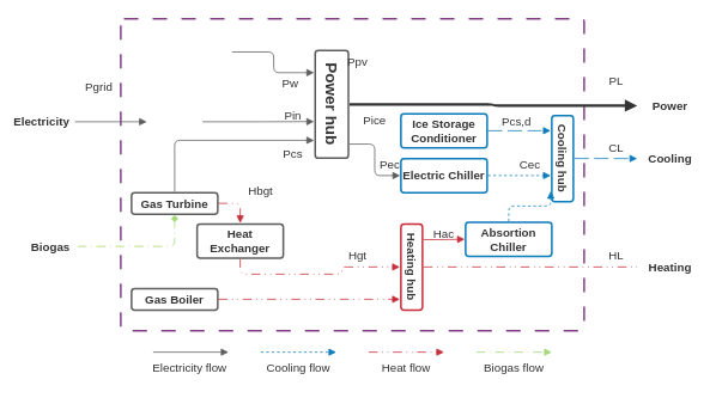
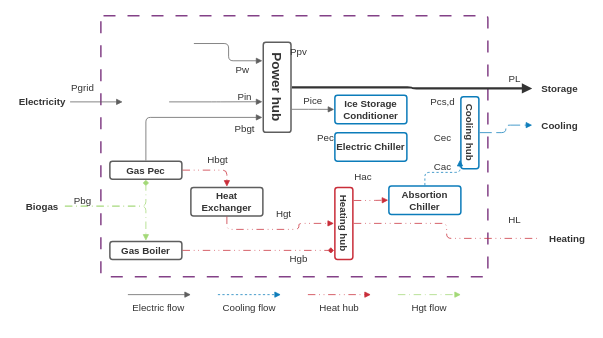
- <mxCell id="47" value="&lt;div style=&quot;display: flex; justify-content: center; text-align: center; align-items: baseline; font-size: 0; line-height: 1;&quot;&gt;&lt;span&gt;&lt;span style=&quot;font-size:13px;color:#333333;&quot;&gt;PL&lt;/span&gt;&lt;/span&gt;&lt;/div&gt;" style="html=1;overflow=block;whiteSpace=wrap;;whiteSpace=wrap;fontSize=11;spacing=3;strokeOpacity=0;fillOpacity=0;rounded=1;absoluteArcSize=1;arcSize=7;fillColor=#ffffff;dashed=1;dashPattern=8 8;strokeWidth=2;" vertex="1" zOrder="48" parent="1"><mxGeometry x="674" y="77" width="24" height="24" as="geometry" /></mxCell>
+ <mxCell id="47" value="&lt;div style=&quot;display: flex; justify-content: center; text-align: center; align-items: baseline; font-size: 0; line-height: 1;&quot;&gt;&lt;span&gt;&lt;span style=&quot;font-size:13px;color:#333333;&quot;&gt;PL&lt;/span&gt;&lt;/span&gt;&lt;/div&gt;" style="html=1;overflow=block;whiteSpace=wrap;;whiteSpace=wrap;fontSize=11;spacing=3;strokeOpacity=0;fillOpacity=0;rounded=1;absoluteArcSize=1;arcSize=7;fillColor=#ffffff;dashed=1;dashPattern=8 8;strokeWidth=2;" vertex="1" zOrder="48" parent="1"><mxGeometry x="674" y="92" width="24" height="24" as="geometry" /></mxCell>
- <mxCell id="34" value="&lt;div style=&quot;display: flex; justify-content: center; text-align: center; align-items: baseline; font-size: 0; line-height: 1;&quot;&gt;&lt;span&gt;&lt;span style=&quot;font-size:13px;color:#333333;&quot;&gt;Pgrid&lt;/span&gt;&lt;/span&gt;&lt;/div&gt;" style="html=1;overflow=block;whiteSpace=wrap;;whiteSpace=wrap;fontSize=11;spacing=3;strokeOpacity=0;fillOpacity=0;rounded=1;absoluteArcSize=1;arcSize=7;fillColor=#ffffff;dashed=1;dashPattern=8 8;strokeWidth=2;" vertex="1" zOrder="34" parent="1"><mxGeometry x="98" y="84" width="24" height="24" as="geometry" /></mxCell>
+ <mxCell id="34" value="&lt;div style=&quot;display: flex; justify-content: center; text-align: center; align-items: baseline; font-size: 0; line-height: 1;&quot;&gt;&lt;span&gt;&lt;span style=&quot;font-size:13px;color:#333333;&quot;&gt;Pgrid&lt;/span&gt;&lt;/span&gt;&lt;/div&gt;" style="html=1;overflow=block;whiteSpace=wrap;;whiteSpace=wrap;fontSize=11;spacing=3;strokeOpacity=0;fillOpacity=0;rounded=1;absoluteArcSize=1;arcSize=7;fillColor=#ffffff;dashed=1;dashPattern=8 8;strokeWidth=2;" vertex="1" zOrder="34" parent="1"><mxGeometry x="98" y="104" width="24" height="24" as="geometry" /></mxCell>
- <mxCell id="56" value="Power" style="html=1;overflow=block;whiteSpace=wrap;;whiteSpace=wrap;fontSize=13;fontColor=#333333;fontStyle=1;align=center;spacing=3;strokeColor=#ffffff;strokeOpacity=100;fillOpacity=0;rounded=1;absoluteArcSize=1;arcSize=7;fillColor=#000000;strokeWidth=2;" vertex="1" zOrder="59" parent="1"><mxGeometry x="710" y="106" width="72" height="22" as="geometry" /></mxCell>
+ <mxCell id="56" value="Storage" style="html=1;overflow=block;whiteSpace=wrap;;whiteSpace=wrap;fontSize=13;fontColor=#333333;fontStyle=1;align=center;spacing=3;strokeColor=#ffffff;strokeOpacity=100;fillOpacity=0;rounded=1;absoluteArcSize=1;arcSize=7;fillColor=#000000;strokeWidth=2;" vertex="1" zOrder="59" parent="1"><mxGeometry x="710" y="106" width="72" height="22" as="geometry" /></mxCell>
- <mxCell id="13" value="Electricity" style="html=1;overflow=block;whiteSpace=wrap;;whiteSpace=wrap;fontSize=13;fontColor=#333333;fontStyle=1;align=center;spacing=3;strokeColor=#ffffff;strokeOpacity=100;fillOpacity=0;rounded=1;absoluteArcSize=1;arcSize=7;fillColor=#000000;strokeWidth=2;" vertex="1" zOrder="13" parent="1"><mxGeometry x="10" y="124" width="72" height="22" as="geometry" /></mxCell>
+ <mxCell id="13" value="Electricity" style="html=1;overflow=block;whiteSpace=wrap;;whiteSpace=wrap;fontSize=13;fontColor=#333333;fontStyle=1;align=center;spacing=3;strokeColor=#ffffff;strokeOpacity=100;fillOpacity=0;rounded=1;absoluteArcSize=1;arcSize=7;fillColor=#000000;strokeWidth=2;" vertex="1" zOrder="13" parent="1"><mxGeometry x="20" y="124" width="72" height="22" as="geometry" /></mxCell>
- <mxCell id="44" value="&lt;div style=&quot;display: flex; justify-content: center; text-align: center; align-items: baseline; font-size: 0; line-height: 1;&quot;&gt;&lt;span&gt;&lt;span style=&quot;font-size:13px;color:#333333;&quot;&gt;Pcs,d&lt;/span&gt;&lt;/span&gt;&lt;/div&gt;" style="html=1;overflow=block;whiteSpace=wrap;;whiteSpace=wrap;fontSize=11;spacing=3;strokeOpacity=0;fillOpacity=0;rounded=1;absoluteArcSize=1;arcSize=7;fillColor=#ffffff;dashed=1;dashPattern=8 8;strokeWidth=2;" vertex="1" zOrder="45" parent="1"><mxGeometry x="563" y="123" width="24" height="24" as="geometry" /></mxCell>
+ <mxCell id="44" value="&lt;div style=&quot;display: flex; justify-content: center; text-align: center; align-items: baseline; font-size: 0; line-height: 1;&quot;&gt;&lt;span&gt;&lt;span style=&quot;font-size:13px;color:#333333;&quot;&gt;Pcs,d&lt;/span&gt;&lt;/span&gt;&lt;/div&gt;" style="html=1;overflow=block;whiteSpace=wrap;;whiteSpace=wrap;fontSize=11;spacing=3;strokeOpacity=0;fillOpacity=0;rounded=1;absoluteArcSize=1;arcSize=7;fillColor=#ffffff;dashed=1;dashPattern=8 8;strokeWidth=2;" vertex="1" zOrder="45" parent="1"><mxGeometry x="578" y="123" width="24" height="24" as="geometry" /></mxCell>
+ <mxCell id="24" value="" style="html=1;jettySize=18;whiteSpace=wrap;fontSize=11;strokeColor=#5E5E5E;rounded=1;arcSize=12;edgeStyle=orthogonalEdgeStyle;startArrow=none;;endArrow=block;endFill=1;;exitX=0.745;exitY=-0.032;exitPerimeter=0;entryX=-0.009;entryY=0.5;entryPerimeter=0;" edge="1" parent="1" source="3" target="23"><mxGeometry width="100" height="100" relative="1" as="geometry"><Array as="points" /></mxGeometry></mxCell>
- <mxCell id="26" value="" style="html=1;jettySize=18;whiteSpace=wrap;fontSize=11;strokeColor=#0c7cba;strokeOpacity=100;dashed=1;dashPattern=16 6;rounded=1;arcSize=12;edgeStyle=orthogonalEdgeStyle;startArrow=none;;endArrow=block;endFill=1;;exitX=1.009;exitY=0.5;exitPerimeter=0;entryX=0.177;entryY=1.05;entryPerimeter=0;" edge="1" parent="1" source="23" target="6"><mxGeometry width="100" height="100" relative="1" as="geometry"><Array as="points" /></mxGeometry></mxCell>
- <mxCell id="25" value="" style="html=1;jettySize=18;whiteSpace=wrap;fontSize=11;strokeColor=#5E5E5E;rounded=1;arcSize=12;edgeStyle=orthogonalEdgeStyle;startArrow=none;;endArrow=block;endFill=1;;exitX=0.87;exitY=-0.032;exitPerimeter=0;entryX=-0.009;entryY=0.5;entryPerimeter=0;" edge="1" parent="1" source="3" target="17"><mxGeometry width="100" height="100" relative="1" as="geometry"><Array as="points" /></mxGeometry></mxCell>
- <mxCell id="51" value="&lt;div style=&quot;display: flex; justify-content: center; text-align: center; align-items: baseline; font-size: 0; line-height: 1;&quot;&gt;&lt;span&gt;&lt;span style=&quot;font-size:13px;color:#333333;&quot;&gt;CL&lt;/span&gt;&lt;/span&gt;&lt;/div&gt;" style="html=1;overflow=block;whiteSpace=wrap;;whiteSpace=wrap;fontSize=11;spacing=3;strokeOpacity=0;fillOpacity=0;rounded=1;absoluteArcSize=1;arcSize=7;fillColor=#ffffff;dashed=1;dashPattern=8 8;strokeWidth=2;" vertex="1" zOrder="54" parent="1"><mxGeometry x="674" y="152" width="24" height="24" as="geometry" /></mxCell>
- <mxCell id="40" value="&lt;div style=&quot;display: flex; justify-content: center; text-align: center; align-items: baseline; font-size: 0; line-height: 1;&quot;&gt;&lt;span&gt;&lt;span style=&quot;font-size:13px;color:#333333;&quot;&gt;Pcs&lt;/span&gt;&lt;/span&gt;&lt;/div&gt;" style="html=1;overflow=block;whiteSpace=wrap;;whiteSpace=wrap;fontSize=11;spacing=3;strokeOpacity=0;fillOpacity=0;rounded=1;absoluteArcSize=1;arcSize=7;fillColor=#ffffff;dashed=1;dashPattern=8 8;strokeWidth=2;" vertex="1" zOrder="40" parent="1"><mxGeometry x="314" y="158" width="24" height="24" as="geometry" /></mxCell>
+ <mxCell id="40" value="&lt;div style=&quot;display: flex; justify-content: center; text-align: center; align-items: baseline; font-size: 0; line-height: 1;&quot;&gt;&lt;span&gt;&lt;span style=&quot;font-size:13px;color:#333333;&quot;&gt;Pbgt&lt;/span&gt;&lt;/span&gt;&lt;/div&gt;" style="html=1;overflow=block;whiteSpace=wrap;;whiteSpace=wrap;fontSize=11;spacing=3;strokeOpacity=0;fillOpacity=0;rounded=1;absoluteArcSize=1;arcSize=7;fillColor=#ffffff;dashed=1;dashPattern=8 8;strokeWidth=2;" vertex="1" zOrder="40" parent="1"><mxGeometry x="314" y="158" width="24" height="24" as="geometry" /></mxCell>
- <mxCell id="57" value="Cooling" style="html=1;overflow=block;whiteSpace=wrap;;whiteSpace=wrap;fontSize=13;fontColor=#333333;fontStyle=1;align=center;spacing=3;strokeColor=#ffffff;strokeOpacity=100;fillOpacity=0;rounded=1;absoluteArcSize=1;arcSize=7;fillColor=#000000;strokeWidth=2;" vertex="1" zOrder="60" parent="1"><mxGeometry x="710" y="165" width="72" height="22" as="geometry" /></mxCell>
+ <mxCell id="57" value="Cooling" style="html=1;overflow=block;whiteSpace=wrap;;whiteSpace=wrap;fontSize=13;fontColor=#333333;fontStyle=1;align=center;spacing=3;strokeColor=#ffffff;strokeOpacity=100;fillOpacity=0;rounded=1;absoluteArcSize=1;arcSize=7;fillColor=#000000;strokeWidth=2;" vertex="1" zOrder="60" parent="1"><mxGeometry x="710" y="155" width="72" height="22" as="geometry" /></mxCell>
- <mxCell id="27" value="" style="html=1;jettySize=18;whiteSpace=wrap;fontSize=11;strokeColor=#0c7cba;strokeOpacity=100;dashed=1;rounded=1;arcSize=12;edgeStyle=orthogonalEdgeStyle;startArrow=none;;endArrow=block;endFill=1;;exitX=1.009;exitY=0.5;exitPerimeter=0;entryX=0.698;entryY=1.05;entryPerimeter=0;" edge="1" parent="1" source="17" target="6"><mxGeometry width="100" height="100" relative="1" as="geometry"><Array as="points" /></mxGeometry></mxCell>
- <mxCell id="39" value="&lt;div style=&quot;display: flex; justify-content: center; text-align: center; align-items: baseline; font-size: 0; line-height: 1;&quot;&gt;&lt;span&gt;&lt;span style=&quot;font-size:13px;color:#333333;&quot;&gt;Hbgt&lt;/span&gt;&lt;/span&gt;&lt;/div&gt;" style="html=1;overflow=block;whiteSpace=wrap;;whiteSpace=wrap;fontSize=11;spacing=3;strokeOpacity=0;fillOpacity=0;rounded=1;absoluteArcSize=1;arcSize=7;fillColor=#ffffff;dashed=1;dashPattern=8 8;strokeWidth=2;" vertex="1" zOrder="39" parent="1"><mxGeometry x="278" y="200" width="24" height="24" as="geometry" /></mxCell>
+ <mxCell id="39" value="&lt;div style=&quot;display: flex; justify-content: center; text-align: center; align-items: baseline; font-size: 0; line-height: 1;&quot;&gt;&lt;span&gt;&lt;span style=&quot;font-size:13px;color:#333333;&quot;&gt;Hbgt&lt;/span&gt;&lt;/span&gt;&lt;/div&gt;" style="html=1;overflow=block;whiteSpace=wrap;whiteSpace=wrap;fontSize=11;spacing=3;strokeOpacity=0;fillOpacity=0;rounded=1;absoluteArcSize=1;arcSize=7;fillColor=#ffffff;dashed=0;dashPattern=8 8;strokeWidth=2;" vertex="1" zOrder="39" parent="1"><mxGeometry x="278" y="200" width="24" height="24" as="geometry" /></mxCell>
+ <mxCell id="46" value="&lt;div style=&quot;display: flex; justify-content: center; text-align: center; align-items: baseline; font-size: 0; line-height: 1;&quot;&gt;&lt;span&gt;&lt;span style=&quot;font-size:13px;color:#333333;&quot;&gt;Cac&lt;/span&gt;&lt;/span&gt;&lt;/div&gt;" style="html=1;overflow=block;whiteSpace=wrap;;whiteSpace=wrap;fontSize=11;spacing=3;strokeOpacity=0;fillOpacity=0;rounded=1;absoluteArcSize=1;arcSize=7;fillColor=#ffffff;dashed=1;dashPattern=8 8;strokeWidth=2;" vertex="1" zOrder="47" parent="1"><mxGeometry x="578" y="209" width="24" height="24" as="geometry" /></mxCell>
- <mxCell id="8" value="Gas Turbine" style="html=1;overflow=block;whiteSpace=wrap;;whiteSpace=wrap;fontSize=13;fontColor=#333333;fontStyle=1;align=center;spacing=3;strokeColor=#5e5e5e;strokeOpacity=100;fillOpacity=100;rounded=1;absoluteArcSize=1;arcSize=7;fillColor=#ffffff;strokeWidth=2;" vertex="1" zOrder="8" parent="1"><mxGeometry x="146" y="214" width="96" height="24" as="geometry" /></mxCell>
+ <mxCell id="8" value="Gas Pec" style="html=1;overflow=block;whiteSpace=wrap;;whiteSpace=wrap;fontSize=13;fontColor=#333333;fontStyle=1;align=center;spacing=3;strokeColor=#5e5e5e;strokeOpacity=100;fillOpacity=100;rounded=1;absoluteArcSize=1;arcSize=7;fillColor=#ffffff;strokeWidth=2;" vertex="1" zOrder="8" parent="1"><mxGeometry x="146" y="214" width="96" height="24" as="geometry" /></mxCell>
- <mxCell id="48" value="&lt;div style=&quot;display: flex; justify-content: center; text-align: center; align-items: baseline; font-size: 0; line-height: 1;&quot;&gt;&lt;span&gt;&lt;span style=&quot;font-size:13px;color:#333333;&quot;&gt;Hac&lt;/span&gt;&lt;/span&gt;&lt;/div&gt;" style="html=1;overflow=block;whiteSpace=wrap;;whiteSpace=wrap;fontSize=11;spacing=3;strokeOpacity=0;fillOpacity=0;rounded=1;absoluteArcSize=1;arcSize=7;fillColor=#ffffff;dashed=1;dashPattern=8 8;strokeWidth=2;" vertex="1" zOrder="50" parent="1"><mxGeometry x="482" y="248" width="24" height="24" as="geometry" /></mxCell>
+ <mxCell id="48" value="&lt;div style=&quot;display: flex; justify-content: center; text-align: center; align-items: baseline; font-size: 0; line-height: 1;&quot;&gt;&lt;span&gt;&lt;span style=&quot;font-size:13px;color:#333333;&quot;&gt;Hac&lt;/span&gt;&lt;/span&gt;&lt;/div&gt;" style="html=1;overflow=block;whiteSpace=wrap;;whiteSpace=wrap;fontSize=11;spacing=3;strokeOpacity=0;fillOpacity=0;rounded=1;absoluteArcSize=1;arcSize=7;fillColor=#ffffff;dashed=1;dashPattern=8 8;strokeWidth=2;" vertex="1" zOrder="50" parent="1"><mxGeometry x="472" y="223" width="24" height="24" as="geometry" /></mxCell>
- <mxCell id="30" value="" style="html=1;jettySize=18;whiteSpace=wrap;fontSize=11;strokeColor=#c92d39;strokeOpacity=100;dashed=0;dashPattern=10 5 1 5 1 5;rounded=1;arcSize=12;edgeStyle=orthogonalEdgeStyle;startArrow=none;endArrow=block;endFill=1;exitX=0.182;exitY=-0.05;exitPerimeter=0;entryX=-0.009;entryY=0.5;entryPerimeter=0;" edge="1" parent="1" source="10" target="7"><mxGeometry width="100" height="100" relative="1" as="geometry"><Array as="points" /></mxGeometry></mxCell>
+ <mxCell id="30" value="" style="html=1;jettySize=18;whiteSpace=wrap;fontSize=11;strokeColor=#c92d39;strokeOpacity=100;dashed=1;dashPattern=10 5 1 5 1 5;rounded=1;arcSize=12;edgeStyle=orthogonalEdgeStyle;startArrow=none;;endArrow=block;endFill=1;;exitX=0.182;exitY=-0.05;exitPerimeter=0;entryX=-0.009;entryY=0.5;entryPerimeter=0;" edge="1" parent="1" source="10" target="7"><mxGeometry width="100" height="100" relative="1" as="geometry"><Array as="points" /></mxGeometry></mxCell>
+ <mxCell id="35" value="&lt;div style=&quot;display: flex; justify-content: center; text-align: center; align-items: baseline; font-size: 0; line-height: 1;&quot;&gt;&lt;span&gt;&lt;span style=&quot;font-size:13px;color:#333333;&quot;&gt;Pbg&lt;/span&gt;&lt;/span&gt;&lt;/div&gt;" style="html=1;overflow=block;whiteSpace=wrap;;whiteSpace=wrap;fontSize=11;spacing=3;strokeOpacity=0;fillOpacity=0;rounded=1;absoluteArcSize=1;arcSize=7;fillColor=#ffffff;dashed=1;dashPattern=8 8;strokeWidth=2;" vertex="1" zOrder="35" parent="1"><mxGeometry x="98" y="255" width="24" height="24" as="geometry" /></mxCell>
- <mxCell id="5" value="Heat Exchanger" style="html=1;overflow=block;whiteSpace=wrap;;whiteSpace=wrap;fontSize=13;fontColor=#333333;fontStyle=1;align=center;spacing=3;strokeColor=#5e5e5e;strokeOpacity=100;fillOpacity=100;rounded=1;absoluteArcSize=1;arcSize=7;fillColor=#ffffff;strokeWidth=2;" vertex="1" zOrder="5" parent="1"><mxGeometry x="219" y="249" width="96" height="38" as="geometry" /></mxCell>
+ <mxCell id="5" value="Heat Exchanger" style="html=1;overflow=block;whiteSpace=wrap;;whiteSpace=wrap;fontSize=13;fontColor=#333333;fontStyle=1;align=center;spacing=3;strokeColor=#5e5e5e;strokeOpacity=100;fillOpacity=100;rounded=1;absoluteArcSize=1;arcSize=7;fillColor=#ffffff;strokeWidth=2;" vertex="1" zOrder="5" parent="1"><mxGeometry x="254" y="249" width="96" height="38" as="geometry" /></mxCell>
+ <mxCell id="14" value="" style="html=1;jettySize=18;whiteSpace=wrap;fontSize=11;strokeColor=#a3d977;strokeOpacity=100;dashed=1;dashPattern=10 5 1 5;rounded=1;arcSize=12;edgeStyle=orthogonalEdgeStyle;startArrow=none;;endArrow=block;endFill=1;;exitX=1;exitY=0.5;exitPerimeter=0;entryX=0.5;entryY=-0.037;entryPerimeter=0;" edge="1" parent="1" source="12" target="9"><mxGeometry width="100" height="100" relative="1" as="geometry"><Array as="points" /></mxGeometry></mxCell>
- <mxCell id="41" value="&lt;div style=&quot;display: flex; justify-content: center; text-align: center; align-items: baseline; font-size: 0; line-height: 1;&quot;&gt;&lt;span&gt;&lt;span style=&quot;font-size:13px;color:#333333;&quot;&gt;Hgt&lt;/span&gt;&lt;/span&gt;&lt;/div&gt;" style="html=1;overflow=block;whiteSpace=wrap;;whiteSpace=wrap;fontSize=11;spacing=3;strokeOpacity=0;fillOpacity=0;rounded=1;absoluteArcSize=1;arcSize=7;fillColor=#ffffff;dashed=1;dashPattern=8 8;strokeWidth=2;" vertex="1" zOrder="42" parent="1"><mxGeometry x="386" y="272" width="24" height="24" as="geometry" /></mxCell>
+ <mxCell id="41" value="&lt;div style=&quot;display: flex; justify-content: center; text-align: center; align-items: baseline; font-size: 0; line-height: 1;&quot;&gt;&lt;span&gt;&lt;span style=&quot;font-size:13px;color:#333333;&quot;&gt;Hgt&lt;/span&gt;&lt;/span&gt;&lt;/div&gt;" style="html=1;overflow=block;whiteSpace=wrap;;whiteSpace=wrap;fontSize=11;spacing=3;strokeOpacity=0;fillOpacity=0;rounded=1;absoluteArcSize=1;arcSize=7;fillColor=#ffffff;dashed=1;dashPattern=8 8;strokeWidth=2;" vertex="1" zOrder="42" parent="1"><mxGeometry x="366" y="272" width="24" height="24" as="geometry" /></mxCell>
- <mxCell id="50" value="&lt;div style=&quot;display: flex; justify-content: center; text-align: center; align-items: baseline; font-size: 0; line-height: 1;&quot;&gt;&lt;span&gt;&lt;span style=&quot;font-size:13px;color:#333333;&quot;&gt;HL&lt;/span&gt;&lt;/span&gt;&lt;/div&gt;" style="html=1;overflow=block;whiteSpace=wrap;;whiteSpace=wrap;fontSize=11;spacing=3;strokeOpacity=0;fillOpacity=0;rounded=1;absoluteArcSize=1;arcSize=7;fillColor=#ffffff;dashed=1;dashPattern=8 8;strokeWidth=2;" vertex="1" zOrder="53" parent="1"><mxGeometry x="674" y="272" width="24" height="24" as="geometry" /></mxCell>
+ <mxCell id="50" value="&lt;div style=&quot;display: flex; justify-content: center; text-align: center; align-items: baseline; font-size: 0; line-height: 1;&quot;&gt;&lt;span&gt;&lt;span style=&quot;font-size:13px;color:#333333;&quot;&gt;HL&lt;/span&gt;&lt;/span&gt;&lt;/div&gt;" style="html=1;overflow=block;whiteSpace=wrap;;whiteSpace=wrap;fontSize=11;spacing=3;strokeOpacity=0;fillOpacity=0;rounded=1;absoluteArcSize=1;arcSize=7;fillColor=#ffffff;dashed=1;dashPattern=8 8;strokeWidth=2;" vertex="1" zOrder="53" parent="1"><mxGeometry x="674" y="272" width="24" height="40" as="geometry" /></mxCell>
- <mxCell id="58" value="Heating" style="html=1;overflow=block;whiteSpace=wrap;;whiteSpace=wrap;fontSize=13;fontColor=#333333;fontStyle=1;align=center;spacing=3;strokeColor=#ffffff;strokeOpacity=100;fillOpacity=0;rounded=1;absoluteArcSize=1;arcSize=7;fillColor=#000000;strokeWidth=2;" vertex="1" zOrder="61" parent="1"><mxGeometry x="710" y="286" width="72" height="22" as="geometry" /></mxCell>
+ <mxCell id="58" value="Heating" style="html=1;overflow=block;whiteSpace=wrap;;whiteSpace=wrap;fontSize=13;fontColor=#333333;fontStyle=1;align=center;spacing=3;strokeColor=#ffffff;strokeOpacity=100;fillOpacity=0;rounded=1;absoluteArcSize=1;arcSize=7;fillColor=#000000;strokeWidth=2;" vertex="1" zOrder="61" parent="1"><mxGeometry x="720" y="306" width="72" height="22" as="geometry" /></mxCell>
- <mxCell id="18" value="" style="html=1;jettySize=18;whiteSpace=wrap;fontSize=11;strokeColor=#c92d39;strokeOpacity=100;dashed=1;dashPattern=10 5 1 5 1 5;rounded=1;arcSize=12;edgeStyle=orthogonalEdgeStyle;startArrow=none;;endArrow=block;endFill=1;;exitX=1.009;exitY=0.5;exitPerimeter=0;entryX=0.875;entryY=1.05;entryPerimeter=0;" edge="1" parent="1" source="9" target="10"><mxGeometry width="100" height="100" relative="1" as="geometry"><Array as="points" /></mxGeometry></mxCell>
+ <mxCell id="18" value="" style="html=1;jettySize=18;whiteSpace=wrap;fontSize=11;strokeColor=#c92d39;strokeOpacity=100;dashed=1;dashPattern=10 5 1 5 1 5;rounded=1;arcSize=12;edgeStyle=orthogonalEdgeStyle;startArrow=none;endArrow=diamond;endFill=1;exitX=1.009;exitY=0.5;exitPerimeter=0;entryX=0.875;entryY=1.05;entryPerimeter=0;" edge="1" parent="1" source="9" target="10"><mxGeometry width="100" height="100" relative="1" as="geometry"><Array as="points" /></mxGeometry></mxCell>
+ <mxCell id="49" value="&lt;div style=&quot;display: flex; justify-content: center; text-align: center; align-items: baseline; font-size: 0; line-height: 1;&quot;&gt;&lt;span&gt;&lt;span style=&quot;font-size:13px;color:#333333;&quot;&gt;Hgb&lt;/span&gt;&lt;/span&gt;&lt;/div&gt;" style="html=1;overflow=block;whiteSpace=wrap;;whiteSpace=wrap;fontSize=11;spacing=3;strokeOpacity=0;fillOpacity=0;rounded=1;absoluteArcSize=1;arcSize=7;fillColor=#ffffff;dashed=1;dashPattern=8 8;strokeWidth=2;" vertex="1" zOrder="51" parent="1"><mxGeometry x="386" y="332" width="24" height="24" as="geometry" /></mxCell>
- <mxCell id="59" value="Electricity flow" style="html=1;overflow=block;whiteSpace=wrap;;whiteSpace=wrap;fontSize=13;fontColor=#333333;align=center;spacing=3;strokeOpacity=0;fillOpacity=0;rounded=1;absoluteArcSize=1;arcSize=7;fillColor=#000000;strokeWidth=2;" vertex="1" zOrder="62" parent="1"><mxGeometry x="163" y="390" width="96" height="38" as="geometry" /></mxCell>
+ <mxCell id="59" value="Electric flow" style="html=1;overflow=block;whiteSpace=wrap;;whiteSpace=wrap;fontSize=13;fontColor=#333333;align=center;spacing=3;strokeOpacity=0;fillOpacity=0;rounded=1;absoluteArcSize=1;arcSize=7;fillColor=#000000;strokeWidth=2;" vertex="1" zOrder="62" parent="1"><mxGeometry x="163" y="390" width="96" height="38" as="geometry" /></mxCell>
- <mxCell id="60" value="Heat flow" style="html=1;overflow=block;whiteSpace=wrap;;whiteSpace=wrap;fontSize=13;fontColor=#333333;align=center;spacing=3;strokeOpacity=0;fillOpacity=0;rounded=1;absoluteArcSize=1;arcSize=7;fillColor=#000000;strokeWidth=2;" vertex="1" zOrder="63" parent="1"><mxGeometry x="410" y="390" width="84" height="38" as="geometry" /></mxCell>
+ <mxCell id="60" value="Heat hub" style="html=1;overflow=block;whiteSpace=wrap;;whiteSpace=wrap;fontSize=13;fontColor=#333333;align=center;spacing=3;strokeOpacity=0;fillOpacity=0;rounded=1;absoluteArcSize=1;arcSize=7;fillColor=#000000;strokeWidth=2;" vertex="1" zOrder="63" parent="1"><mxGeometry x="410" y="390" width="84" height="38" as="geometry" /></mxCell>
- <mxCell id="62" value="Biogas flow" style="html=1;overflow=block;whiteSpace=wrap;;whiteSpace=wrap;fontSize=13;fontColor=#333333;align=center;spacing=3;strokeOpacity=0;fillOpacity=0;rounded=1;absoluteArcSize=1;arcSize=7;fillColor=#000000;strokeWidth=2;" vertex="1" zOrder="63" parent="1"><mxGeometry x="530" y="390" width="84" height="38" as="geometry" /></mxCell>
+ <mxCell id="62" value="Hgt flow" style="html=1;overflow=block;whiteSpace=wrap;;whiteSpace=wrap;fontSize=13;fontColor=#333333;align=center;spacing=3;strokeOpacity=0;fillOpacity=0;rounded=1;absoluteArcSize=1;arcSize=7;fillColor=#000000;strokeWidth=2;" vertex="1" zOrder="63" parent="1"><mxGeometry x="530" y="390" width="84" height="38" as="geometry" /></mxCell>
